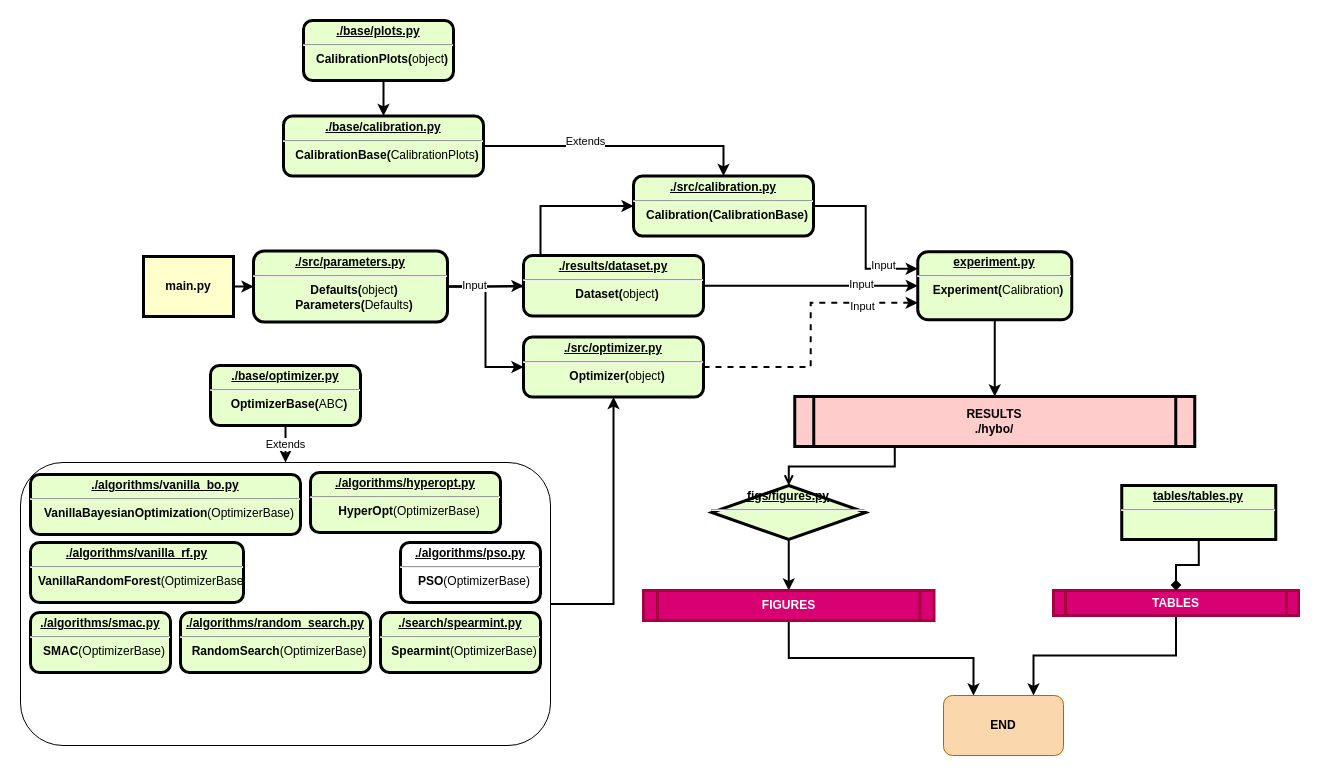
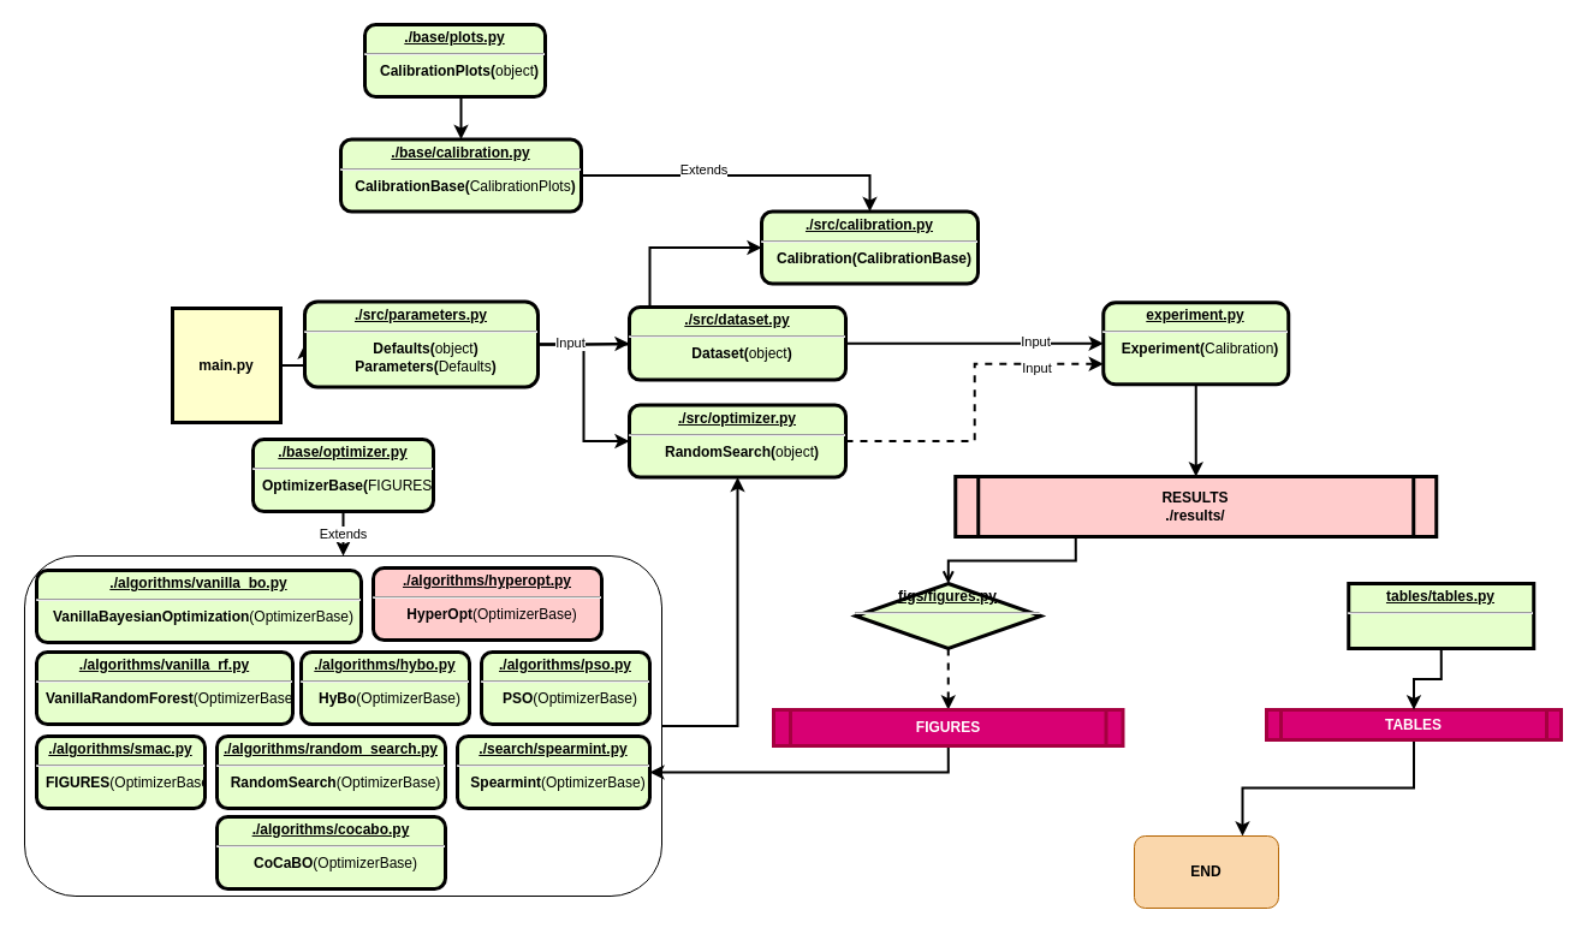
- <mxCell id="13" style="edgeStyle=orthogonalEdgeStyle;rounded=0;orthogonalLoop=1;jettySize=auto;html=1;exitX=1;exitY=0.5;exitDx=0;exitDy=0;entryX=0;entryY=0.25;entryDx=0;entryDy=0;endArrow=classic;endFill=1;strokeWidth=2;" parent="1" source="15" target="5" edge="1"><mxGeometry relative="1" as="geometry" /></mxCell>
- <mxCell id="14" value="Input" style="edgeLabel;html=1;align=center;verticalAlign=middle;resizable=0;points=[];" parent="13" vertex="1" connectable="0"><mxGeometry x="0.58" y="4" relative="1" as="geometry"><mxPoint as="offset" /></mxGeometry></mxCell>
- <mxCell id="28" value="&lt;p style=&quot;margin: 0px ; margin-top: 4px ; text-align: center ; text-decoration: underline&quot;&gt;&lt;strong&gt;./results/dataset.py&lt;/strong&gt;&lt;/p&gt;&lt;hr&gt;&lt;p style=&quot;margin: 0px ; margin-left: 8px&quot;&gt;Dataset(&lt;span style=&quot;font-weight: normal&quot;&gt;object&lt;/span&gt;)&lt;br&gt;&lt;/p&gt;" style="verticalAlign=middle;align=center;overflow=fill;fontSize=12;fontFamily=Helvetica;html=1;rounded=1;fontStyle=1;strokeWidth=3;fillColor=#E6FFCC" parent="1" vertex="1"><mxGeometry x="523" y="255" width="180" height="60.5" as="geometry" /></mxCell>
+ <mxCell id="28" value="&lt;p style=&quot;margin: 0px ; margin-top: 4px ; text-align: center ; text-decoration: underline&quot;&gt;&lt;strong&gt;./src/dataset.py&lt;/strong&gt;&lt;/p&gt;&lt;hr&gt;&lt;p style=&quot;margin: 0px ; margin-left: 8px&quot;&gt;Dataset(&lt;span style=&quot;font-weight: normal&quot;&gt;object&lt;/span&gt;)&lt;br&gt;&lt;/p&gt;" style="verticalAlign=middle;align=center;overflow=fill;fontSize=12;fontFamily=Helvetica;html=1;rounded=1;fontStyle=1;strokeWidth=3;fillColor=#E6FFCC" parent="1" vertex="1"><mxGeometry x="523" y="255" width="180" height="60.5" as="geometry" /></mxCell>
- <mxCell id="7" value="main.py" style="whiteSpace=wrap;align=center;verticalAlign=middle;fontStyle=1;strokeWidth=3;fillColor=#FFFFCC" parent="1" vertex="1"><mxGeometry x="143" y="256" width="90" height="60" as="geometry" /></mxCell>
+ <mxCell id="7" value="main.py" style="whiteSpace=wrap;align=center;verticalAlign=middle;fontStyle=1;strokeWidth=3;fillColor=#FFFFCC" parent="1" vertex="1"><mxGeometry x="143" y="256" width="90" height="95" as="geometry" /></mxCell>
- <mxCell id="12" value="&lt;p style=&quot;margin: 0px ; margin-top: 4px ; text-align: center ; text-decoration: underline&quot;&gt;&lt;strong&gt;./src/optimizer.py&lt;/strong&gt;&lt;/p&gt;&lt;hr&gt;&lt;p style=&quot;margin: 0px ; margin-left: 8px&quot;&gt;Optimizer(&lt;span style=&quot;font-weight: normal&quot;&gt;object&lt;/span&gt;)&lt;br&gt;&lt;/p&gt;" style="verticalAlign=middle;align=center;overflow=fill;fontSize=12;fontFamily=Helvetica;html=1;rounded=1;fontStyle=1;strokeWidth=3;fillColor=#E6FFCC" parent="1" vertex="1"><mxGeometry x="523" y="336.5" width="180" height="60" as="geometry" /></mxCell>
+ <mxCell id="12" value="&lt;p style=&quot;margin: 0px ; margin-top: 4px ; text-align: center ; text-decoration: underline&quot;&gt;&lt;strong&gt;./src/optimizer.py&lt;/strong&gt;&lt;/p&gt;&lt;hr&gt;&lt;p style=&quot;margin: 0px ; margin-left: 8px&quot;&gt;RandomSearch(&lt;span style=&quot;font-weight: normal&quot;&gt;object&lt;/span&gt;)&lt;br&gt;&lt;/p&gt;" style="verticalAlign=middle;align=center;overflow=fill;fontSize=12;fontFamily=Helvetica;html=1;rounded=1;fontStyle=1;strokeWidth=3;fillColor=#E6FFCC" parent="1" vertex="1"><mxGeometry x="523" y="336.5" width="180" height="60" as="geometry" /></mxCell>
- <mxCell id="31" value="&lt;p style=&quot;margin: 0px ; margin-top: 4px ; text-align: center ; text-decoration: underline&quot;&gt;&lt;strong&gt;./base/optimizer.py&lt;/strong&gt;&lt;/p&gt;&lt;hr&gt;&lt;p style=&quot;margin: 0px ; margin-left: 8px&quot;&gt;OptimizerBase(&lt;span style=&quot;font-weight: normal&quot;&gt;ABC&lt;/span&gt;)&lt;br&gt;&lt;/p&gt;" style="verticalAlign=middle;align=center;overflow=fill;fontSize=12;fontFamily=Helvetica;html=1;rounded=1;fontStyle=1;strokeWidth=3;fillColor=#E6FFCC" parent="1" vertex="1"><mxGeometry x="210" y="365" width="150" height="60" as="geometry" /></mxCell>
+ <mxCell id="31" value="&lt;p style=&quot;margin: 0px ; margin-top: 4px ; text-align: center ; text-decoration: underline&quot;&gt;&lt;strong&gt;./base/optimizer.py&lt;/strong&gt;&lt;/p&gt;&lt;hr&gt;&lt;p style=&quot;margin: 0px ; margin-left: 8px&quot;&gt;OptimizerBase(&lt;span style=&quot;font-weight: normal&quot;&gt;FIGURES&lt;/span&gt;)&lt;br&gt;&lt;/p&gt;" style="verticalAlign=middle;align=center;overflow=fill;fontSize=12;fontFamily=Helvetica;html=1;rounded=1;fontStyle=1;strokeWidth=3;fillColor=#E6FFCC" parent="1" vertex="1"><mxGeometry x="210" y="365" width="150" height="60" as="geometry" /></mxCell>
- <mxCell id="9" value="RESULTS&#10;./hybo/" style="shape=process;whiteSpace=wrap;align=center;verticalAlign=middle;size=0.048;fontStyle=1;strokeWidth=3;fillColor=#FFCCCC" parent="1" vertex="1"><mxGeometry x="794.25" y="396" width="400" height="50" as="geometry" /></mxCell>
+ <mxCell id="9" value="RESULTS&#10;./results/" style="shape=process;whiteSpace=wrap;align=center;verticalAlign=middle;size=0.048;fontStyle=1;strokeWidth=3;fillColor=#FFCCCC" parent="1" vertex="1"><mxGeometry x="794.25" y="396" width="400" height="50" as="geometry" /></mxCell>
- <mxCell id="45" value="&lt;p style=&quot;margin: 0px ; margin-top: 4px ; text-align: center ; text-decoration: underline&quot;&gt;&lt;strong&gt;./algorithms/hyperopt.py&lt;/strong&gt;&lt;/p&gt;&lt;hr&gt;&lt;p style=&quot;margin: 0px ; margin-left: 8px&quot;&gt;HyperOpt&lt;span style=&quot;font-weight: normal&quot;&gt;(OptimizerBase)&lt;/span&gt;&lt;br&gt;&lt;/p&gt;" style="verticalAlign=middle;align=center;overflow=fill;fontSize=12;fontFamily=Helvetica;html=1;rounded=1;fontStyle=1;strokeWidth=3;fillColor=#E6FFCC" parent="1" vertex="1"><mxGeometry x="310" y="472" width="190" height="60" as="geometry" /></mxCell>
+ <mxCell id="45" value="&lt;p style=&quot;margin: 0px ; margin-top: 4px ; text-align: center ; text-decoration: underline&quot;&gt;&lt;strong&gt;./algorithms/hyperopt.py&lt;/strong&gt;&lt;/p&gt;&lt;hr&gt;&lt;p style=&quot;margin: 0px ; margin-left: 8px&quot;&gt;HyperOpt&lt;span style=&quot;font-weight: normal&quot;&gt;(OptimizerBase)&lt;/span&gt;&lt;br&gt;&lt;/p&gt;" style="verticalAlign=middle;align=center;overflow=fill;fontSize=12;fontFamily=Helvetica;html=1;rounded=1;fontStyle=1;strokeWidth=3;fillColor=#ffcccc;" parent="1" vertex="1"><mxGeometry x="310" y="472" width="190" height="60" as="geometry" /></mxCell>
- <mxCell id="34" style="edgeStyle=orthogonalEdgeStyle;rounded=0;orthogonalLoop=1;jettySize=auto;html=1;exitX=0.5;exitY=1;exitDx=0;exitDy=0;entryX=0.5;entryY=0;entryDx=0;entryDy=0;endArrow=classic;endFill=1;strokeWidth=2;" parent="1" source="35" target="39" edge="1"><mxGeometry relative="1" as="geometry" /></mxCell>
+ <mxCell id="34" style="edgeStyle=orthogonalEdgeStyle;rounded=0;orthogonalLoop=1;jettySize=auto;html=1;exitX=0.5;exitY=1;exitDx=0;exitDy=0;entryX=0.5;entryY=0;entryDx=0;entryDy=0;endArrow=classic;endFill=1;strokeWidth=2;dashed=1;" parent="1" source="35" target="39" edge="1"><mxGeometry relative="1" as="geometry" /></mxCell>
+ <mxCell id="44" value="&lt;p style=&quot;margin: 0px ; margin-top: 4px ; text-align: center ; text-decoration: underline&quot;&gt;&lt;strong&gt;./algorithms/hybo.py&lt;/strong&gt;&lt;/p&gt;&lt;hr&gt;&lt;p style=&quot;margin: 0px ; margin-left: 8px&quot;&gt;HyBo&lt;span style=&quot;font-weight: normal&quot;&gt;(OptimizerBase)&lt;/span&gt;&lt;br&gt;&lt;/p&gt;" style="verticalAlign=middle;align=center;overflow=fill;fontSize=12;fontFamily=Helvetica;html=1;rounded=1;fontStyle=1;strokeWidth=3;fillColor=#E6FFCC" parent="1" vertex="1"><mxGeometry x="250" y="542" width="140" height="60" as="geometry" /></mxCell>
- <mxCell id="46" value="&lt;p style=&quot;margin: 0px ; margin-top: 4px ; text-align: center ; text-decoration: underline&quot;&gt;&lt;strong&gt;./algorithms/pso.py&lt;/strong&gt;&lt;/p&gt;&lt;hr&gt;&lt;p style=&quot;margin: 0px ; margin-left: 8px&quot;&gt;PSO&lt;span style=&quot;font-weight: normal&quot;&gt;(OptimizerBase)&lt;/span&gt;&lt;br&gt;&lt;/p&gt;" style="verticalAlign=middle;align=center;overflow=fill;fontSize=12;fontFamily=Helvetica;html=1;rounded=1;fontStyle=1;strokeWidth=3;fillColor=#ffffff;" parent="1" vertex="1"><mxGeometry x="400" y="542" width="140" height="60" as="geometry" /></mxCell>
+ <mxCell id="46" value="&lt;p style=&quot;margin: 0px ; margin-top: 4px ; text-align: center ; text-decoration: underline&quot;&gt;&lt;strong&gt;./algorithms/pso.py&lt;/strong&gt;&lt;/p&gt;&lt;hr&gt;&lt;p style=&quot;margin: 0px ; margin-left: 8px&quot;&gt;PSO&lt;span style=&quot;font-weight: normal&quot;&gt;(OptimizerBase)&lt;/span&gt;&lt;br&gt;&lt;/p&gt;" style="verticalAlign=middle;align=center;overflow=fill;fontSize=12;fontFamily=Helvetica;html=1;rounded=1;fontStyle=1;strokeWidth=3;fillColor=#E6FFCC" parent="1" vertex="1"><mxGeometry x="400" y="542" width="140" height="60" as="geometry" /></mxCell>
- <mxCell id="36" style="edgeStyle=orthogonalEdgeStyle;rounded=0;orthogonalLoop=1;jettySize=auto;html=1;exitX=0.5;exitY=1;exitDx=0;exitDy=0;endArrow=diamond;endFill=1;strokeWidth=2;" parent="1" source="37" target="33" edge="1"><mxGeometry relative="1" as="geometry" /></mxCell>
+ <mxCell id="36" style="edgeStyle=orthogonalEdgeStyle;rounded=0;orthogonalLoop=1;jettySize=auto;html=1;exitX=0.5;exitY=1;exitDx=0;exitDy=0;endArrow=classic;endFill=1;strokeWidth=2;" parent="1" source="37" target="33" edge="1"><mxGeometry relative="1" as="geometry" /></mxCell>
- <mxCell id="42" value="&lt;p style=&quot;margin: 0px ; margin-top: 4px ; text-align: center ; text-decoration: underline&quot;&gt;&lt;strong&gt;./algorithms/smac.py&lt;/strong&gt;&lt;/p&gt;&lt;hr&gt;&lt;p style=&quot;margin: 0px ; margin-left: 8px&quot;&gt;SMAC&lt;span style=&quot;font-weight: normal&quot;&gt;(OptimizerBase)&lt;/span&gt;&lt;br&gt;&lt;/p&gt;" style="verticalAlign=middle;align=center;overflow=fill;fontSize=12;fontFamily=Helvetica;html=1;rounded=1;fontStyle=1;strokeWidth=3;fillColor=#E6FFCC" parent="1" vertex="1"><mxGeometry x="30" y="612" width="140" height="60" as="geometry" /></mxCell>
+ <mxCell id="42" value="&lt;p style=&quot;margin: 0px ; margin-top: 4px ; text-align: center ; text-decoration: underline&quot;&gt;&lt;strong&gt;./algorithms/smac.py&lt;/strong&gt;&lt;/p&gt;&lt;hr&gt;&lt;p style=&quot;margin: 0px ; margin-left: 8px&quot;&gt;FIGURES&lt;span style=&quot;font-weight: normal&quot;&gt;(OptimizerBase)&lt;/span&gt;&lt;br&gt;&lt;/p&gt;" style="verticalAlign=middle;align=center;overflow=fill;fontSize=12;fontFamily=Helvetica;html=1;rounded=1;fontStyle=1;strokeWidth=3;fillColor=#E6FFCC" parent="1" vertex="1"><mxGeometry x="30" y="612" width="140" height="60" as="geometry" /></mxCell>
- <mxCell id="38" style="edgeStyle=orthogonalEdgeStyle;rounded=0;orthogonalLoop=1;jettySize=auto;html=1;exitX=0.5;exitY=1;exitDx=0;exitDy=0;entryX=0.25;entryY=0;entryDx=0;entryDy=0;endArrow=classic;endFill=1;strokeWidth=2;" parent="1" source="39" target="49" edge="1"><mxGeometry relative="1" as="geometry" /></mxCell>
+ <mxCell id="38" style="edgeStyle=orthogonalEdgeStyle;rounded=0;orthogonalLoop=1;jettySize=auto;html=1;exitX=0.5;exitY=1;exitDx=0;exitDy=0;endArrow=classic;endFill=1;strokeWidth=2;" parent="1" source="39" target="47" edge="1"><mxGeometry relative="1" as="geometry" /></mxCell>
+ <mxCell id="48" value="&lt;p style=&quot;margin: 0px ; margin-top: 4px ; text-align: center ; text-decoration: underline&quot;&gt;&lt;strong&gt;./algorithms/cocabo.py&lt;/strong&gt;&lt;/p&gt;&lt;hr&gt;&lt;p style=&quot;margin: 0px ; margin-left: 8px&quot;&gt;CoCaBO&lt;span style=&quot;font-weight: normal&quot;&gt;(OptimizerBase)&lt;/span&gt;&lt;br&gt;&lt;/p&gt;" style="verticalAlign=middle;align=center;overflow=fill;fontSize=12;fontFamily=Helvetica;html=1;rounded=1;fontStyle=1;strokeWidth=3;fillColor=#E6FFCC" parent="1" vertex="1"><mxGeometry x="180" y="679" width="190" height="60" as="geometry" /></mxCell>
